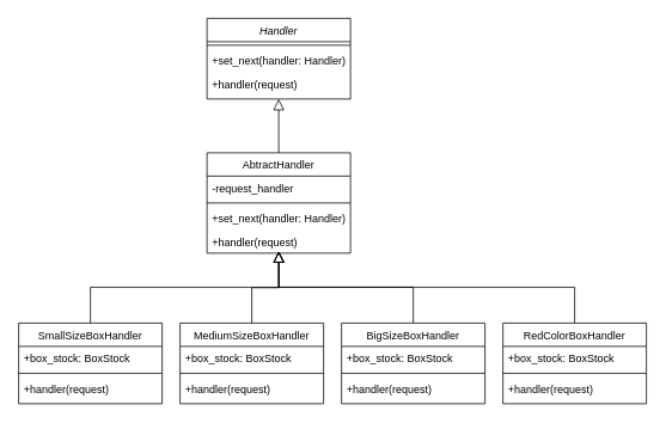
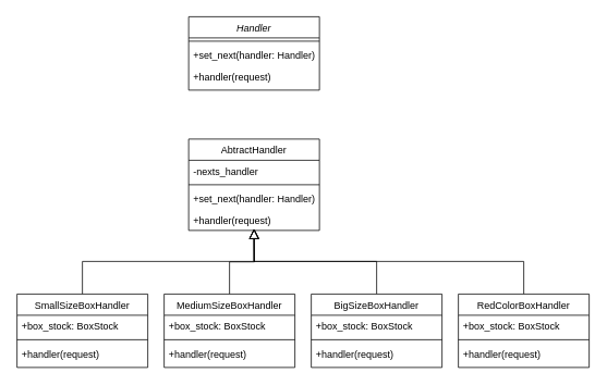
- <mxCell id="11" value="" style="endArrow=block;endSize=10;endFill=0;shadow=0;strokeWidth=1;rounded=0;edgeStyle=elbowEdgeStyle;elbow=vertical;" parent="1" source="6" target="2" edge="1"><mxGeometry width="160" relative="1" as="geometry"><mxPoint x="220" y="273" as="sourcePoint" /><mxPoint x="320" y="171" as="targetPoint" /></mxGeometry></mxCell>
- <mxCell id="7" value="-request_handler" style="text;align=left;verticalAlign=top;spacingLeft=4;spacingRight=4;overflow=hidden;rotatable=0;points=[[0,0.5],[1,0.5]];portConstraint=eastwest;" parent="6" vertex="1"><mxGeometry y="26" width="160" height="26" as="geometry" /></mxCell>
+ <mxCell id="7" value="-nexts_handler" style="text;align=left;verticalAlign=top;spacingLeft=4;spacingRight=4;overflow=hidden;rotatable=0;points=[[0,0.5],[1,0.5]];portConstraint=eastwest;" parent="6" vertex="1"><mxGeometry y="26" width="160" height="26" as="geometry" /></mxCell>
